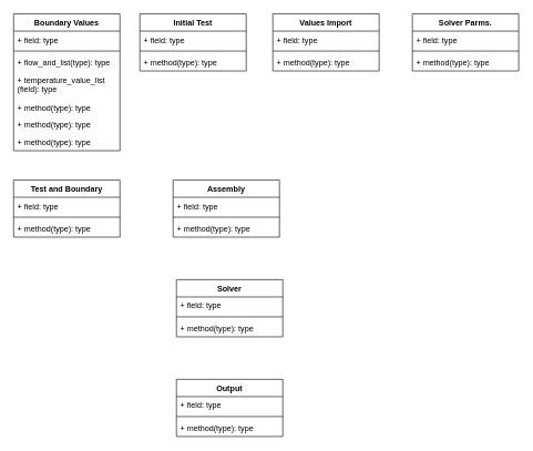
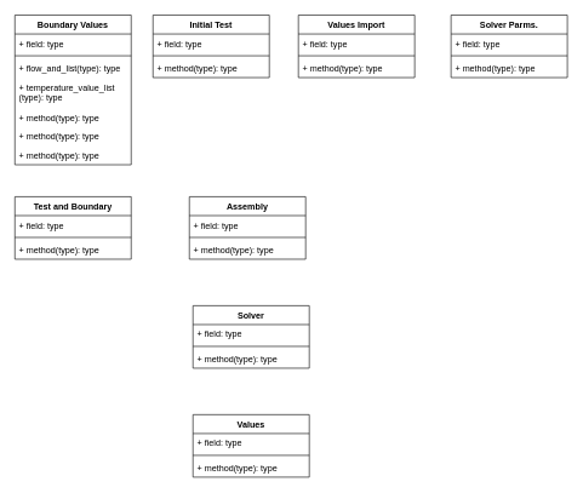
- <mxCell id="6" value="+ temperature_value_list (field): type" style="text;strokeColor=none;fillColor=none;align=left;verticalAlign=top;spacingLeft=4;spacingRight=4;overflow=hidden;rotatable=0;points=[[0,0.5],[1,0.5]];portConstraint=eastwest;whiteSpace=wrap;" vertex="1" parent="2"><mxGeometry y="86" width="160" height="42" as="geometry" /></mxCell>
+ <mxCell id="6" value="+ temperature_value_list (type): type" style="text;strokeColor=none;fillColor=none;align=left;verticalAlign=top;spacingLeft=4;spacingRight=4;overflow=hidden;rotatable=0;points=[[0,0.5],[1,0.5]];portConstraint=eastwest;whiteSpace=wrap;" vertex="1" parent="2"><mxGeometry y="86" width="160" height="42" as="geometry" /></mxCell>
- <mxCell id="30" value="Output" style="swimlane;fontStyle=1;align=center;verticalAlign=top;childLayout=stackLayout;horizontal=1;startSize=26;horizontalStack=0;resizeParent=1;resizeParentMax=0;resizeLast=0;collapsible=1;marginBottom=0;" vertex="1" parent="1"><mxGeometry x="265" y="570" width="160" height="86" as="geometry" /></mxCell>
+ <mxCell id="30" value="Values" style="swimlane;fontStyle=1;align=center;verticalAlign=top;childLayout=stackLayout;horizontal=1;startSize=26;horizontalStack=0;resizeParent=1;resizeParentMax=0;resizeLast=0;collapsible=1;marginBottom=0;" vertex="1" parent="1"><mxGeometry x="265" y="570" width="160" height="86" as="geometry" /></mxCell>
